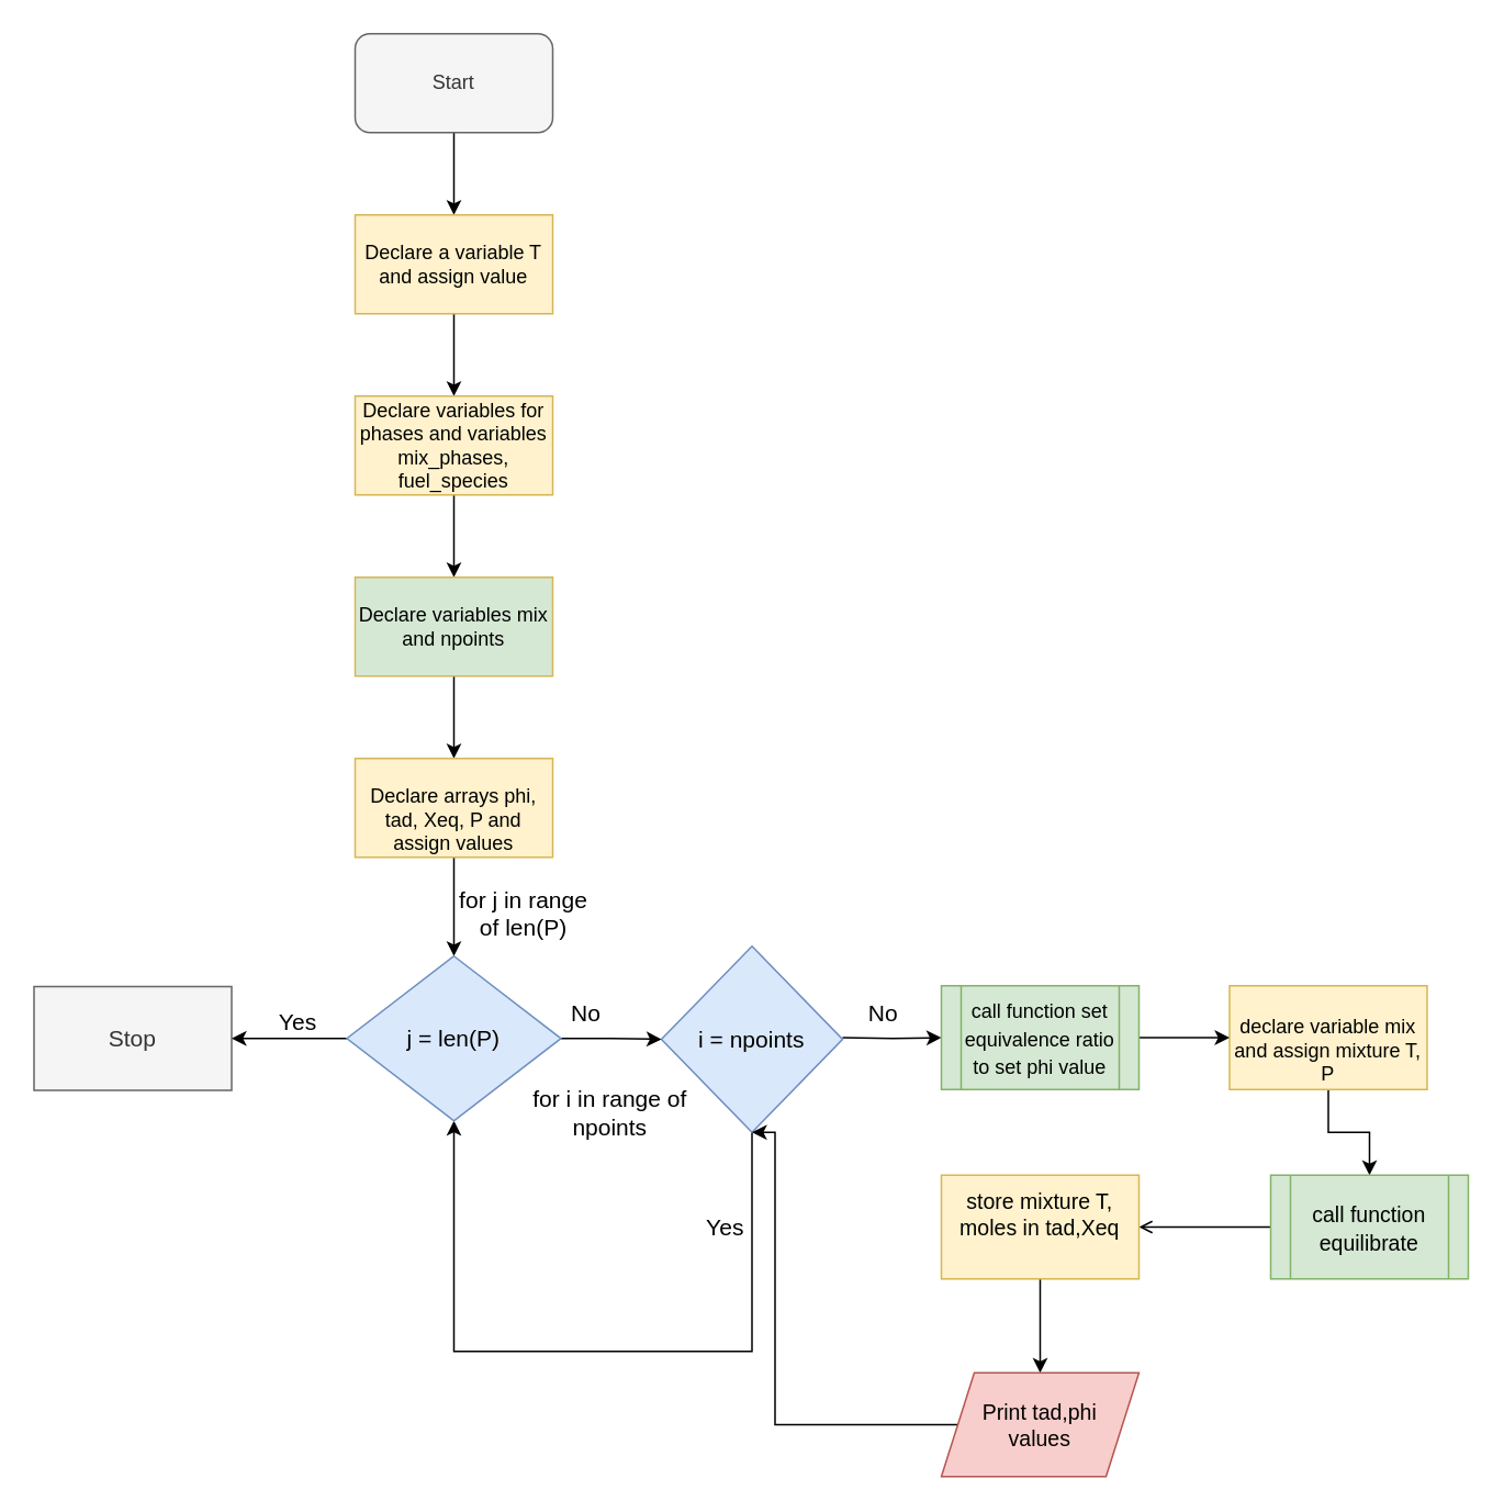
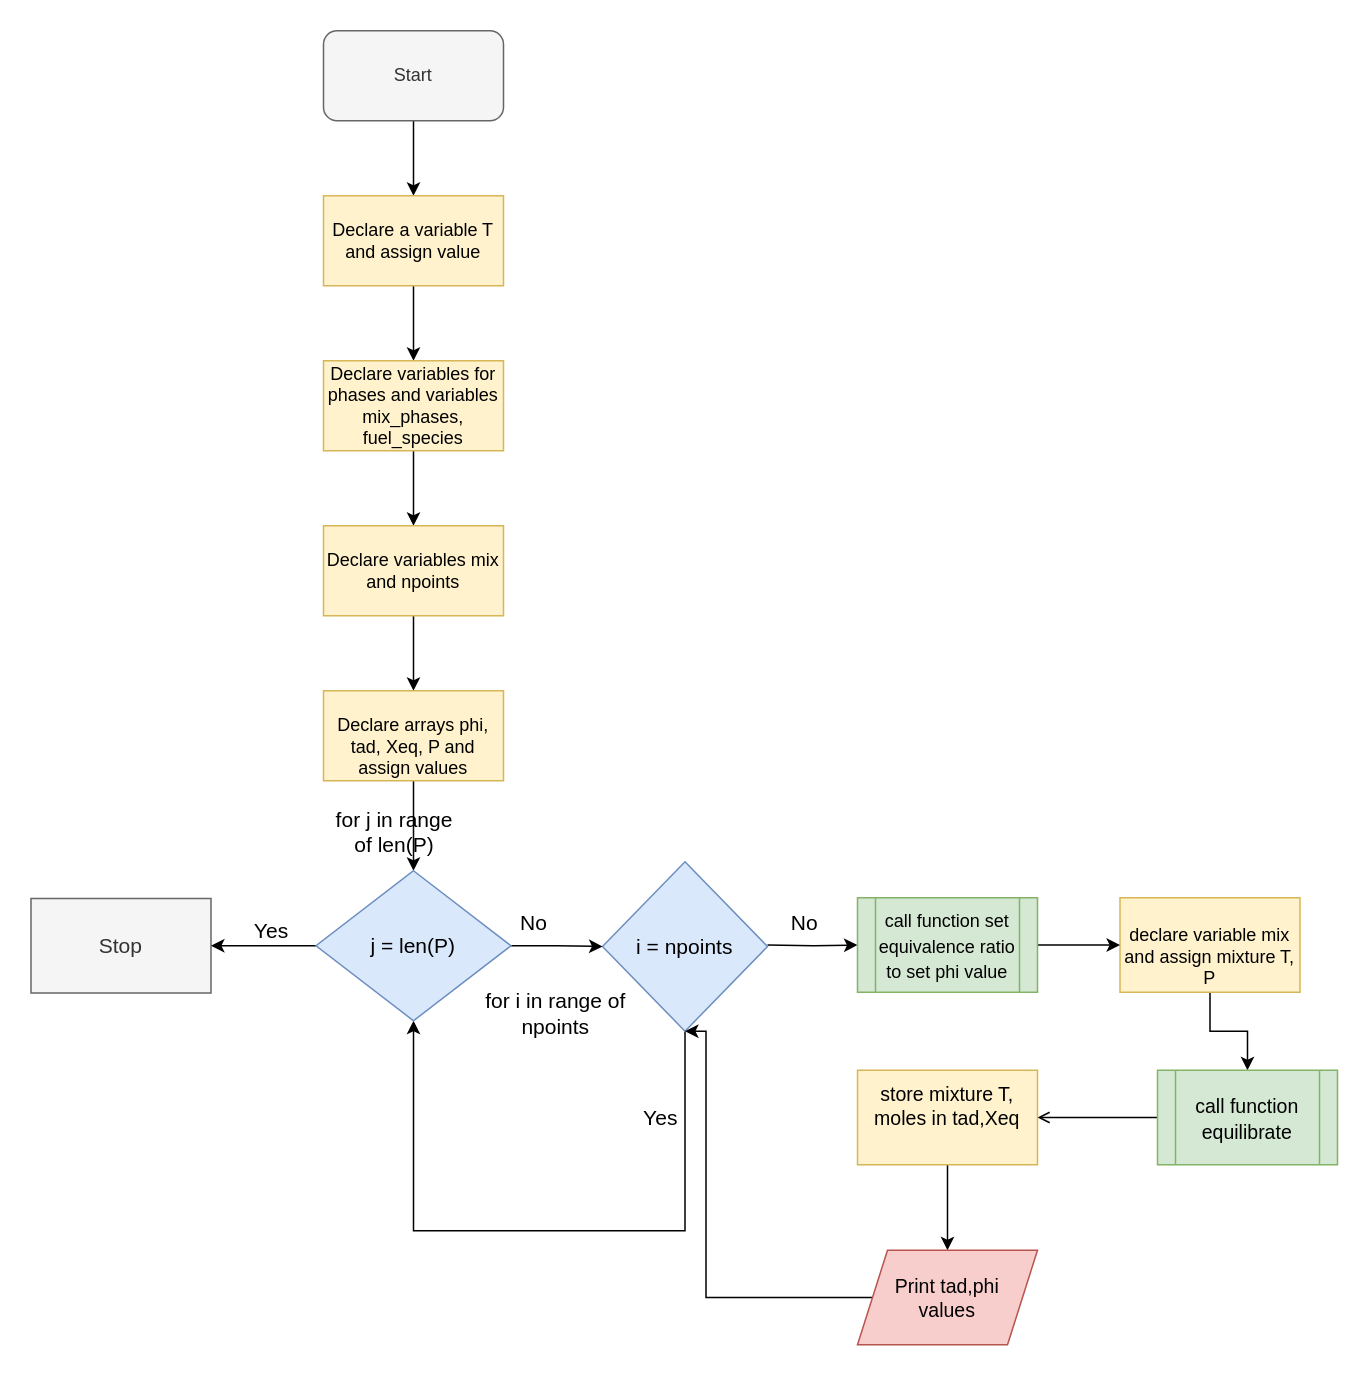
- <mxCell id="9" value="Declare variables mix and npoints" style="whiteSpace=wrap;html=1;rounded=0;fillColor=#d5e8d4;strokeColor=#d6b656;" parent="1" vertex="1"><mxGeometry x="215" y="350" width="120" height="60" as="geometry" /></mxCell>
+ <mxCell id="9" value="Declare variables mix and npoints" style="whiteSpace=wrap;html=1;rounded=0;fillColor=#fff2cc;strokeColor=#d6b656;" parent="1" vertex="1"><mxGeometry x="215" y="350" width="120" height="60" as="geometry" /></mxCell>
- <mxCell id="15" value="for j in range of len(P)" style="text;html=1;strokeColor=none;fillColor=none;align=center;verticalAlign=middle;whiteSpace=wrap;rounded=0;fontSize=14;" parent="1" vertex="1"><mxGeometry x="270" y="534" width="95" height="40" as="geometry" /></mxCell>
+ <mxCell id="15" value="for j in range of len(P)" style="text;html=1;strokeColor=none;fillColor=none;align=center;verticalAlign=middle;whiteSpace=wrap;rounded=0;fontSize=14;" parent="1" vertex="1"><mxGeometry x="215" y="534" width="95" height="40" as="geometry" /></mxCell>
